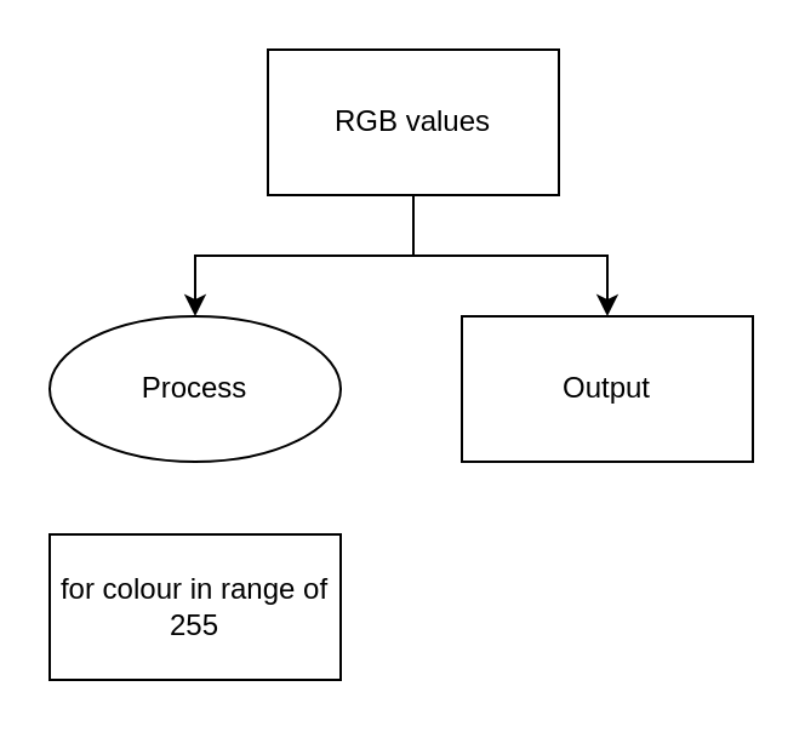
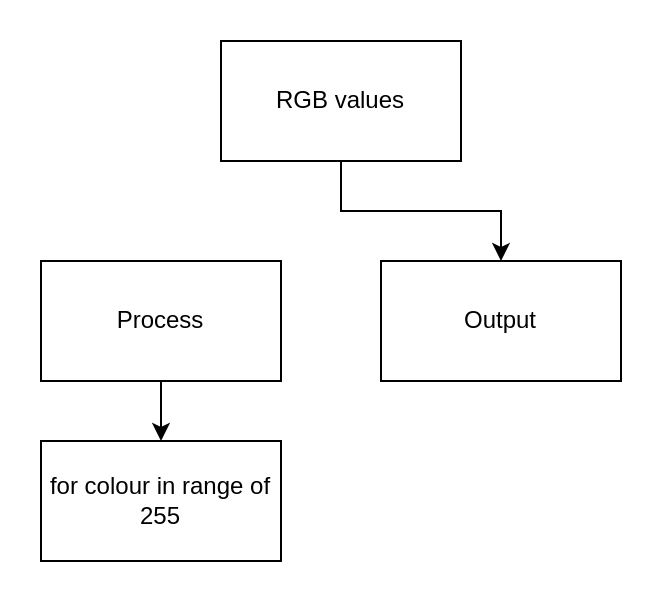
- <mxCell id="2" style="edgeStyle=orthogonalEdgeStyle;rounded=0;orthogonalLoop=1;jettySize=auto;html=1;exitX=0.5;exitY=1;exitDx=0;exitDy=0;entryX=0.5;entryY=0;entryDx=0;entryDy=0;" edge="1" parent="1" source="4" target="6"><mxGeometry relative="1" as="geometry" /></mxCell>
- <mxCell id="6" value="Process" style="ellipse;whiteSpace=wrap;html=1;" vertex="1" parent="1"><mxGeometry x="20" y="130" width="120" height="60" as="geometry" /></mxCell>
+ <mxCell id="6" value="Process" style="rounded=0;whiteSpace=wrap;html=1;" vertex="1" parent="1"><mxGeometry x="20" y="130" width="120" height="60" as="geometry" /></mxCell>
+ <mxCell id="5" style="edgeStyle=orthogonalEdgeStyle;rounded=0;orthogonalLoop=1;jettySize=auto;html=1;exitX=0.5;exitY=1;exitDx=0;exitDy=0;entryX=0.5;entryY=0;entryDx=0;entryDy=0;" edge="1" parent="1" source="6" target="8"><mxGeometry relative="1" as="geometry" /></mxCell>
